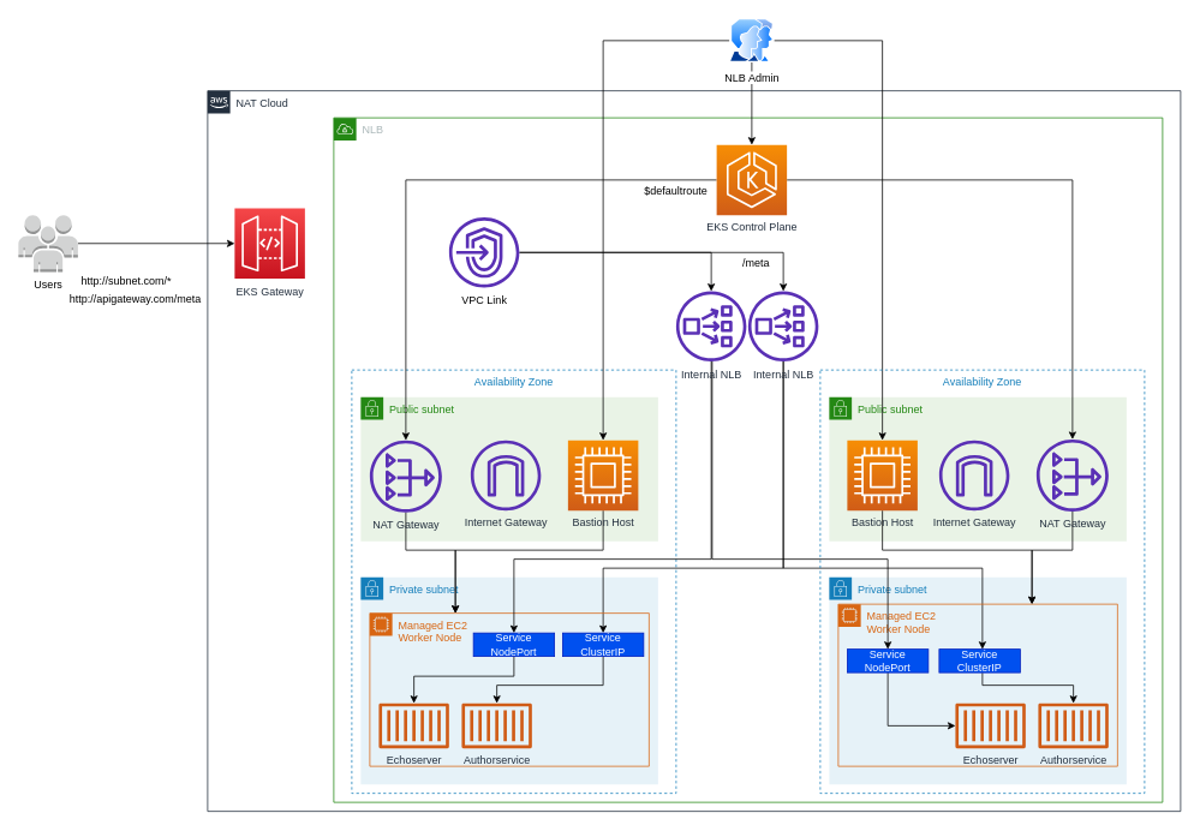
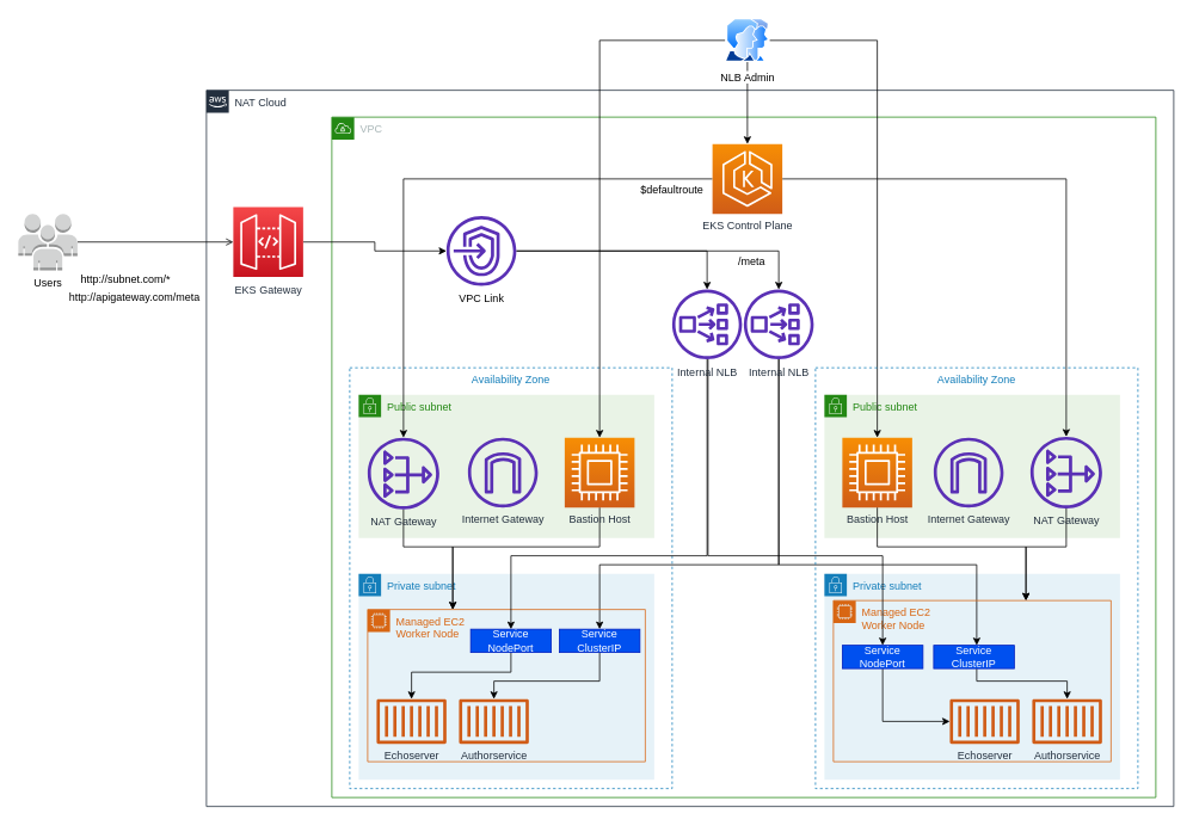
- <mxCell id="5" value="NLB" style="points=[[0,0],[0.25,0],[0.5,0],[0.75,0],[1,0],[1,0.25],[1,0.5],[1,0.75],[1,1],[0.75,1],[0.5,1],[0.25,1],[0,1],[0,0.75],[0,0.5],[0,0.25]];outlineConnect=0;gradientColor=none;html=1;whiteSpace=wrap;fontSize=12;fontStyle=0;shape=mxgraph.aws4.group;grIcon=mxgraph.aws4.group_vpc;strokeColor=#248814;fillColor=none;verticalAlign=top;align=left;spacingLeft=30;fontColor=#AAB7B8;dashed=0;" parent="1" vertex="1"><mxGeometry x="370" y="130" width="920" height="760" as="geometry" /></mxCell>
+ <mxCell id="5" value="VPC" style="points=[[0,0],[0.25,0],[0.5,0],[0.75,0],[1,0],[1,0.25],[1,0.5],[1,0.75],[1,1],[0.75,1],[0.5,1],[0.25,1],[0,1],[0,0.75],[0,0.5],[0,0.25]];outlineConnect=0;gradientColor=none;html=1;whiteSpace=wrap;fontSize=12;fontStyle=0;shape=mxgraph.aws4.group;grIcon=mxgraph.aws4.group_vpc;strokeColor=#248814;fillColor=none;verticalAlign=top;align=left;spacingLeft=30;fontColor=#AAB7B8;dashed=0;" parent="1" vertex="1"><mxGeometry x="370" y="130" width="920" height="760" as="geometry" /></mxCell>
- <mxCell id="27" style="edgeStyle=orthogonalEdgeStyle;rounded=0;orthogonalLoop=1;jettySize=auto;html=1;" parent="1" source="28" target="52" edge="1"><mxGeometry relative="1" as="geometry" /></mxCell>
+ <mxCell id="27" style="edgeStyle=orthogonalEdgeStyle;rounded=0;orthogonalLoop=1;jettySize=auto;html=1;endArrow=open;" parent="1" source="28" target="52" edge="1"><mxGeometry relative="1" as="geometry" /></mxCell>
+ <mxCell id="51" style="edgeStyle=orthogonalEdgeStyle;rounded=0;orthogonalLoop=1;jettySize=auto;html=1;" edge="1" parent="1" source="52" target="55"><mxGeometry relative="1" as="geometry" /></mxCell>
